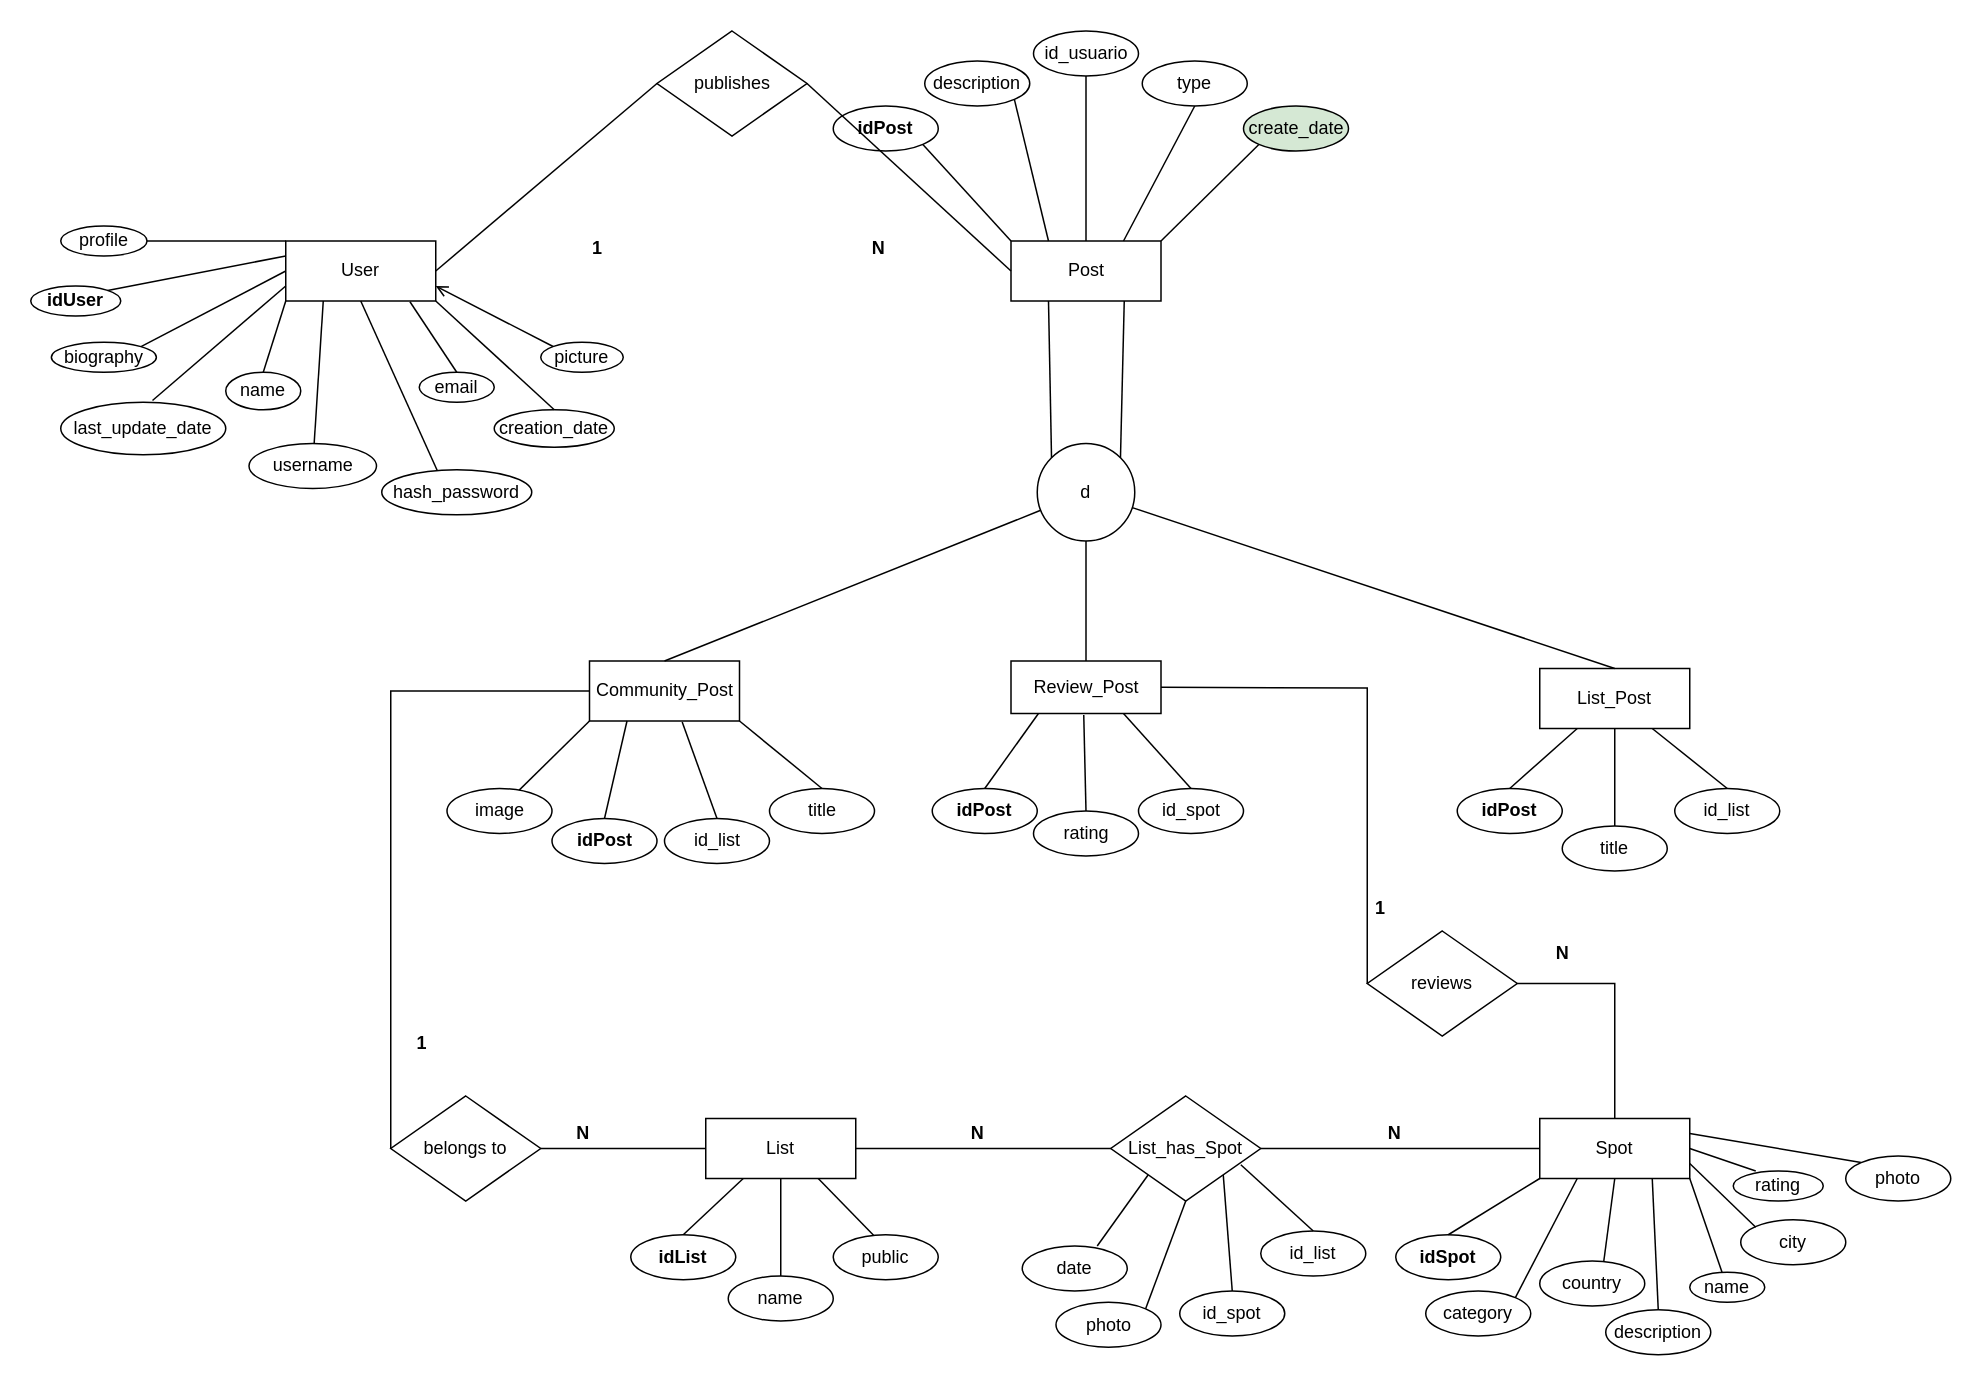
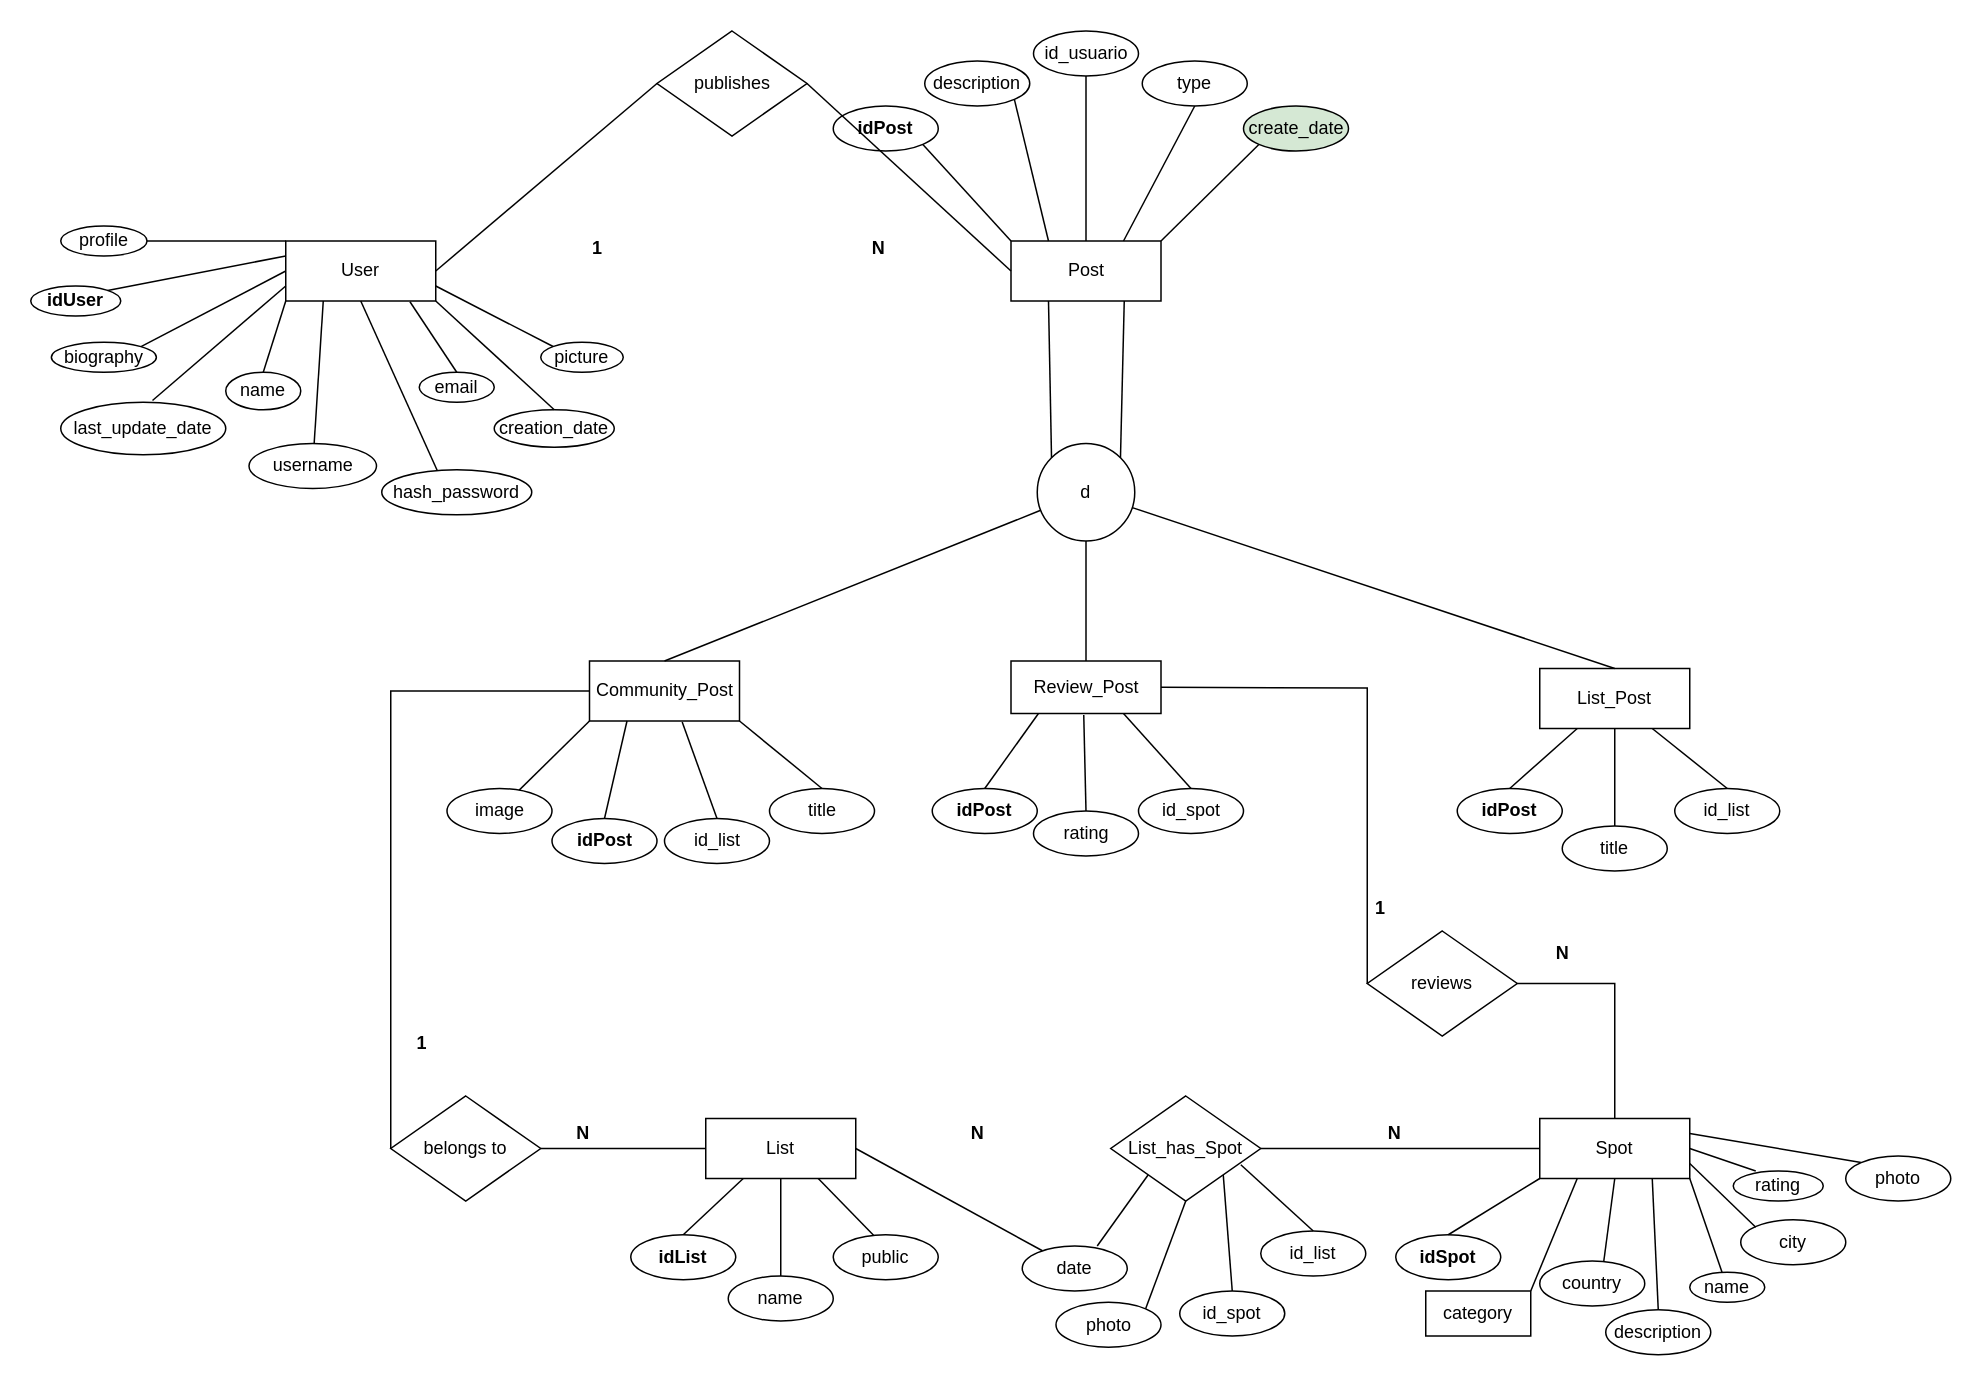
- <mxCell id="27" value="" style="endArrow=open;html=1;rounded=0;entryX=1;entryY=0.75;entryDx=0;entryDy=0;exitX=0;exitY=0;exitDx=0;exitDy=0;" edge="1" parent="1" source="11" target="20"><mxGeometry width="50" height="50" relative="1" as="geometry"><mxPoint x="370" y="210" as="sourcePoint" /><mxPoint x="360" y="200" as="targetPoint" /><Array as="points" /></mxGeometry></mxCell>
+ <mxCell id="27" value="" style="endArrow=none;html=1;rounded=0;entryX=1;entryY=0.75;entryDx=0;entryDy=0;exitX=0;exitY=0;exitDx=0;exitDy=0;" edge="1" parent="1" source="11" target="20"><mxGeometry width="50" height="50" relative="1" as="geometry"><mxPoint x="370" y="210" as="sourcePoint" /><mxPoint x="360" y="200" as="targetPoint" /><Array as="points" /></mxGeometry></mxCell>
- <mxCell id="94" value="" style="endArrow=none;html=1;rounded=0;exitX=1;exitY=0.5;exitDx=0;exitDy=0;entryX=0;entryY=0.5;entryDx=0;entryDy=0;" edge="1" parent="1" source="2" target="73"><mxGeometry width="50" height="50" relative="1" as="geometry"><mxPoint x="721" y="922.5" as="sourcePoint" /><mxPoint x="771" y="872.5" as="targetPoint" /></mxGeometry></mxCell>
+ <mxCell id="94" value="" style="endArrow=none;html=1;rounded=0;exitX=1;exitY=0.5;exitDx=0;exitDy=0;" edge="1" parent="1" source="2" target="64"><mxGeometry width="50" height="50" relative="1" as="geometry"><mxPoint x="721" y="922.5" as="sourcePoint" /><mxPoint x="771" y="872.5" as="targetPoint" /></mxGeometry></mxCell>
- <mxCell id="39" value="category" style="ellipse;whiteSpace=wrap;html=1;" vertex="1" parent="1"><mxGeometry x="950" y="860" width="70" height="30" as="geometry" /></mxCell>
+ <mxCell id="39" value="category" style="whiteSpace=wrap;html=1;rounded=0;" vertex="1" parent="1"><mxGeometry x="950" y="860" width="70" height="30" as="geometry" /></mxCell>
